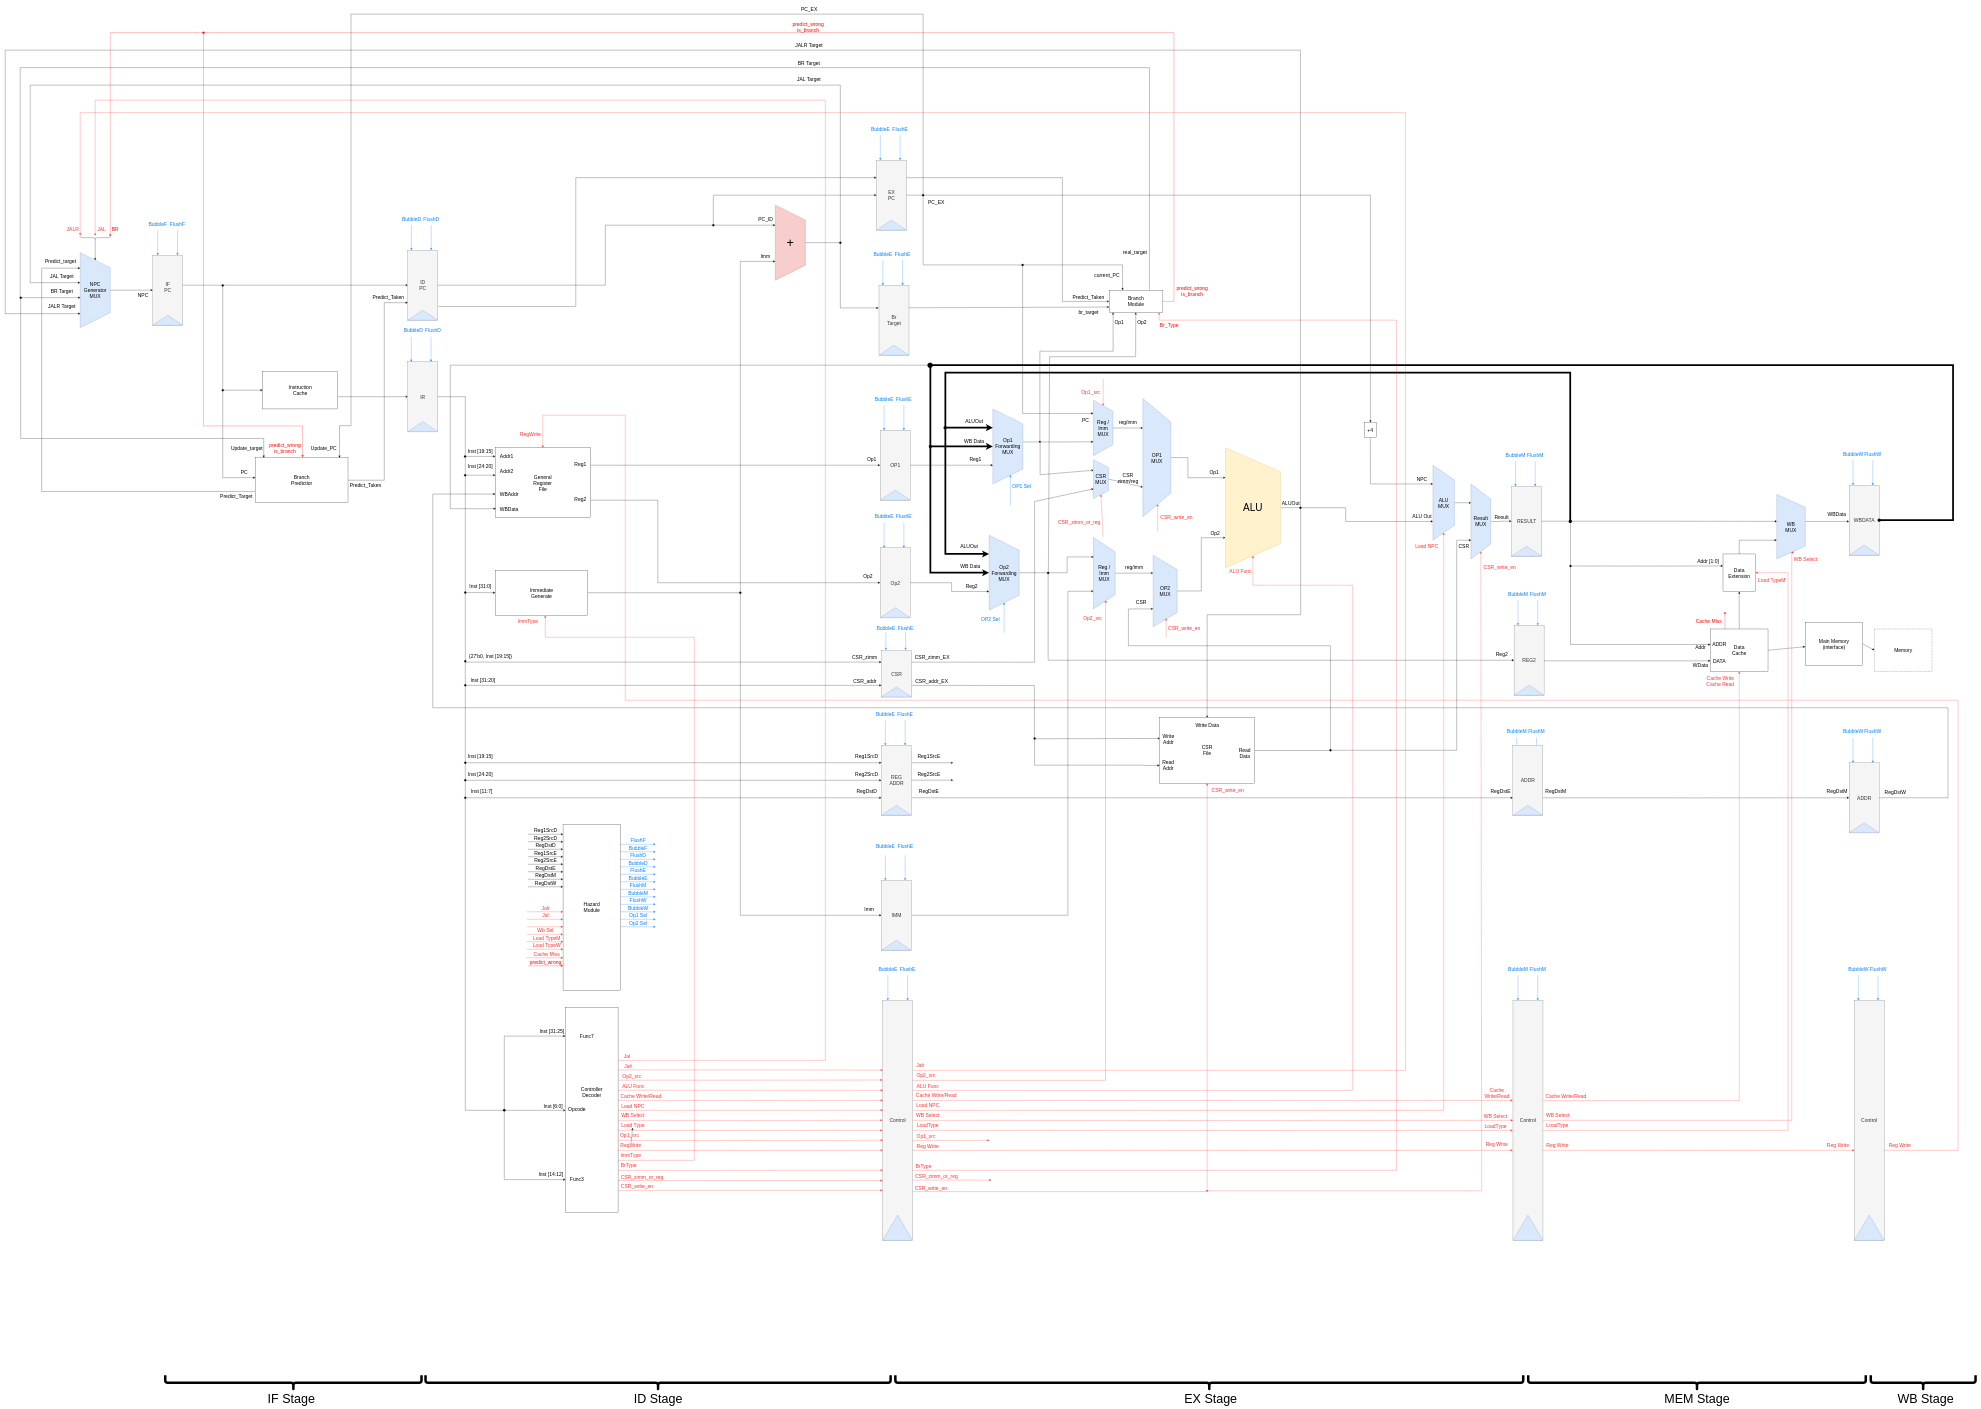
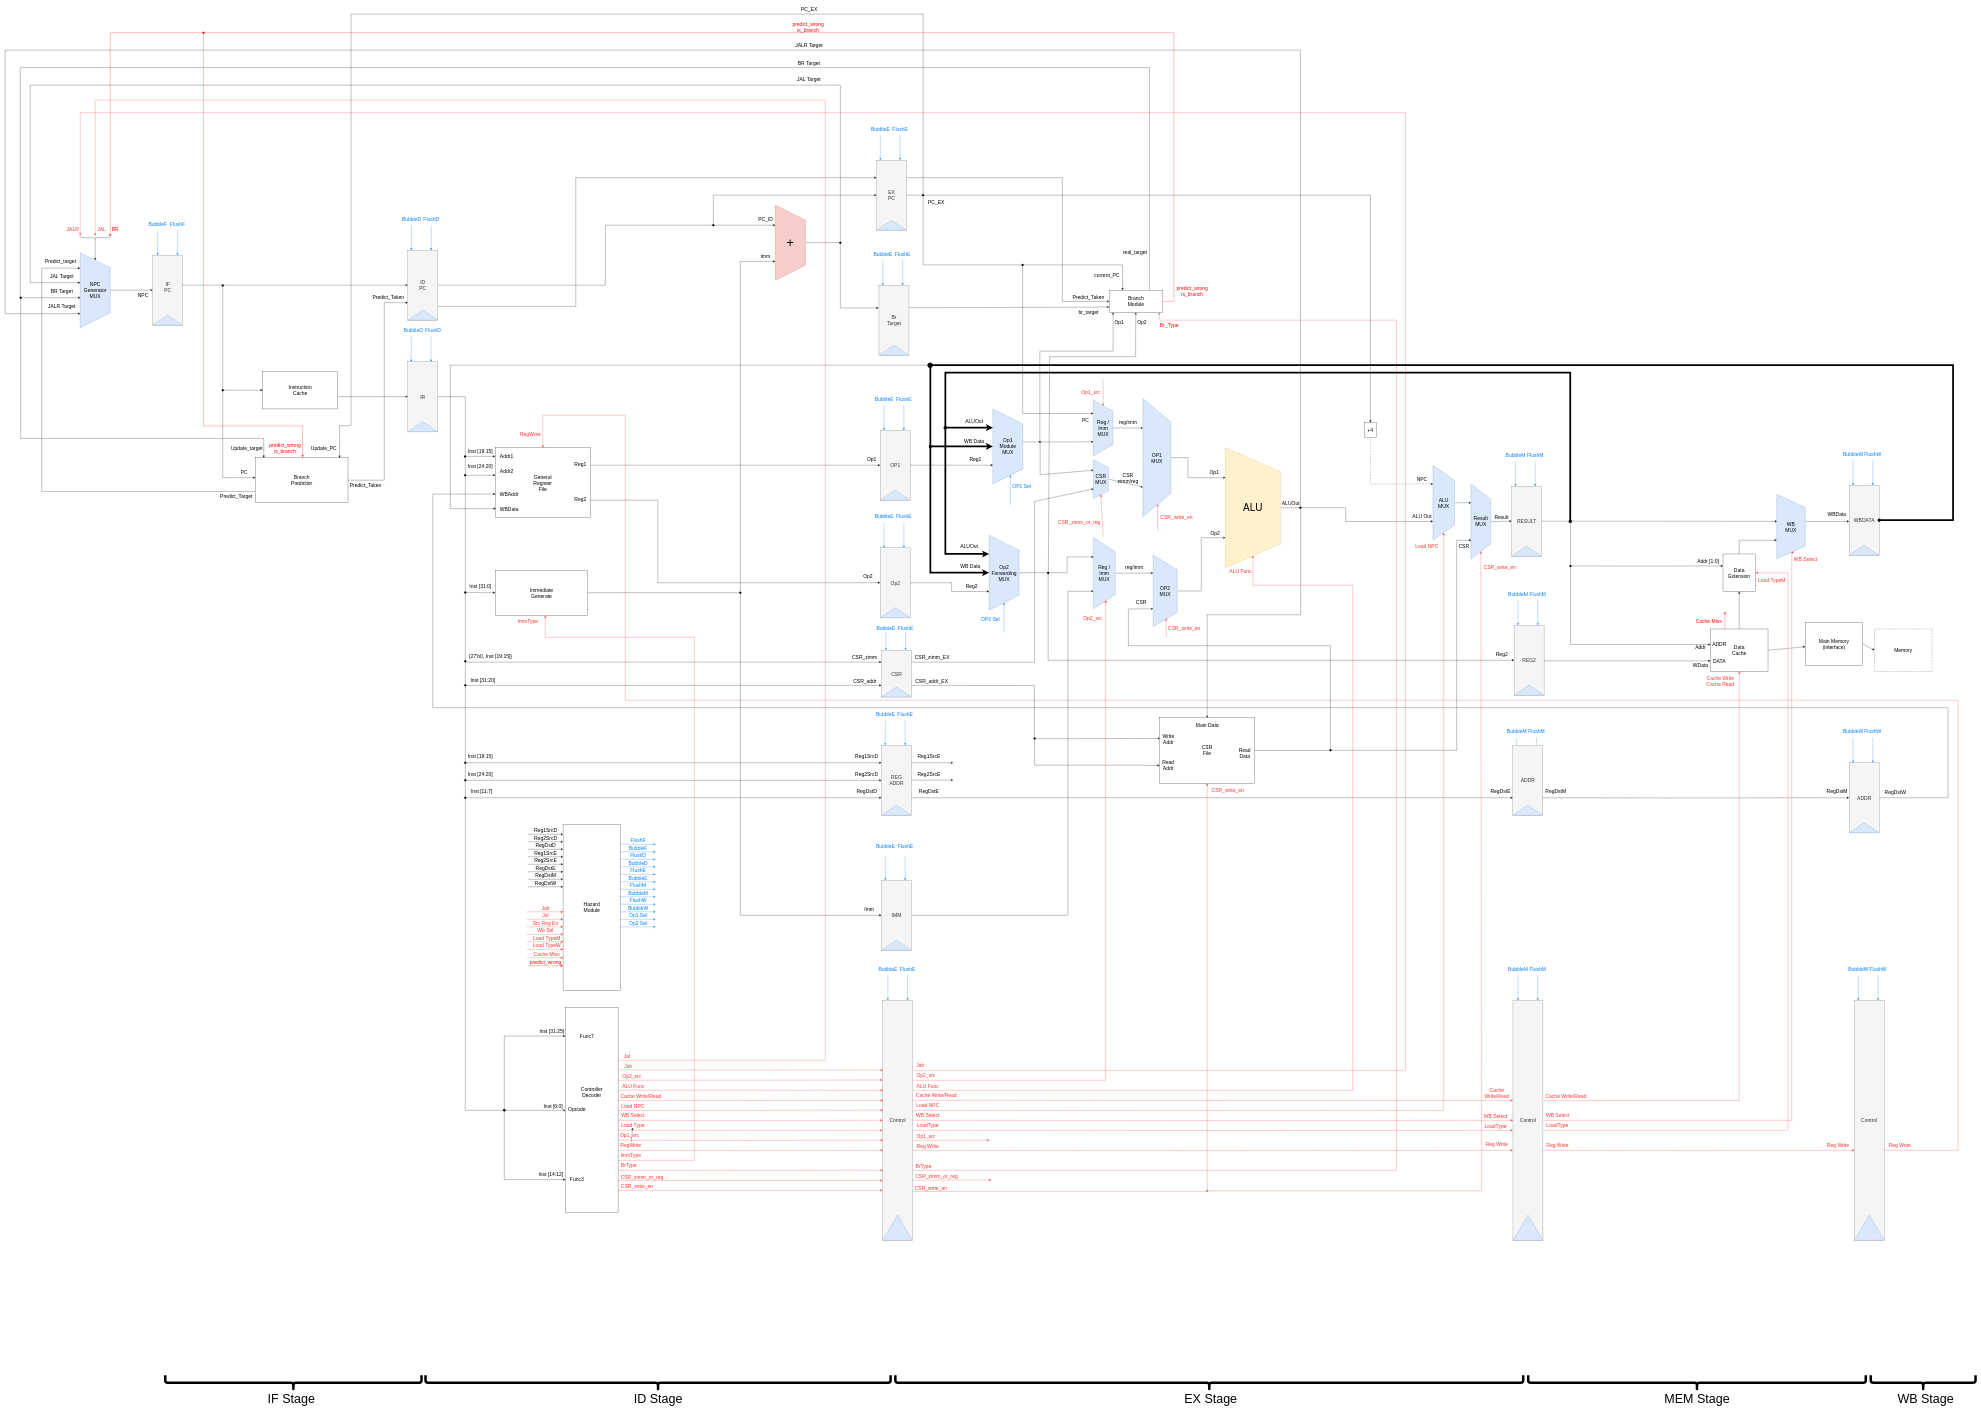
- <mxCell id="144" value="&lt;font style=&quot;font-size: 20px&quot;&gt;Op1&lt;br&gt;Forwarding&lt;br&gt;MUX&lt;br&gt;&lt;/font&gt;" style="shape=trapezoid;perimeter=trapezoidPerimeter;whiteSpace=wrap;html=1;direction=south;fillColor=#dae8fc;strokeColor=#6c8ebf;rounded=0;fontSize=20;" parent="1" vertex="1"><mxGeometry x="3970" y="1635" width="120" height="300" as="geometry" /></mxCell>
+ <mxCell id="144" value="&lt;font style=&quot;font-size: 20px&quot;&gt;Op1&lt;br&gt;Module&lt;br&gt;MUX&lt;br&gt;&lt;/font&gt;" style="shape=trapezoid;perimeter=trapezoidPerimeter;whiteSpace=wrap;html=1;direction=south;fillColor=#dae8fc;strokeColor=#6c8ebf;rounded=0;fontSize=20;" parent="1" vertex="1"><mxGeometry x="3970" y="1635" width="120" height="300" as="geometry" /></mxCell>
- <mxCell id="610" style="edgeStyle=none;html=1;exitX=0.5;exitY=1;exitDx=0;exitDy=0;entryX=0.25;entryY=1;entryDx=0;entryDy=0;startArrow=none;startFill=0;endArrow=classic;endFill=1;strokeColor=#000000;rounded=0;" parent="1" source="611" target="167" edge="1"><mxGeometry relative="1" as="geometry"><Array as="points"><mxPoint x="5480" y="1935" /></Array></mxGeometry></mxCell>
+ <mxCell id="610" style="edgeStyle=none;html=1;exitX=0.5;exitY=1;exitDx=0;exitDy=0;entryX=0.25;entryY=1;entryDx=0;entryDy=0;startArrow=none;startFill=0;endArrow=classic;endFill=1;strokeColor=#000000;rounded=0;dashed=1;" parent="1" source="611" target="167" edge="1"><mxGeometry relative="1" as="geometry"><Array as="points"><mxPoint x="5480" y="1935" /></Array></mxGeometry></mxCell>
- <mxCell id="568" value="Write Data" style="text;html=1;resizable=0;autosize=1;align=center;verticalAlign=middle;points=[];fillColor=none;strokeColor=none;rounded=0;shadow=0;glass=0;comic=0;fontSize=20;" parent="1" vertex="1"><mxGeometry x="4775" y="2885" width="104" height="28" as="geometry" /></mxCell>
+ <mxCell id="568" value="Main Data" style="text;html=1;resizable=0;autosize=1;align=center;verticalAlign=middle;points=[];fillColor=none;strokeColor=none;rounded=0;shadow=0;glass=0;comic=0;fontSize=20;" parent="1" vertex="1"><mxGeometry x="4775" y="2885" width="104" height="28" as="geometry" /></mxCell>
+ <mxCell id="287" value="&lt;font color=&quot;#ff3333&quot;&gt;Src Reg En&lt;/font&gt;" style="text;html=1;strokeColor=none;fillColor=none;align=center;verticalAlign=middle;whiteSpace=wrap;rounded=0;fontSize=20;" parent="285" vertex="1"><mxGeometry x="20" y="5" width="110" height="20" as="geometry" /></mxCell>
